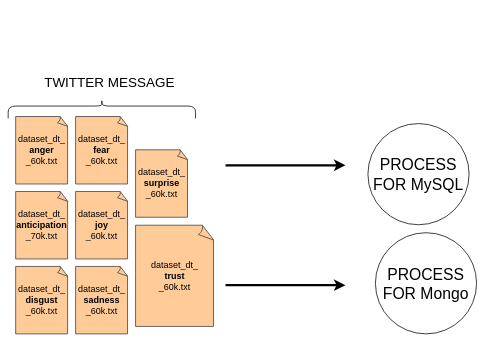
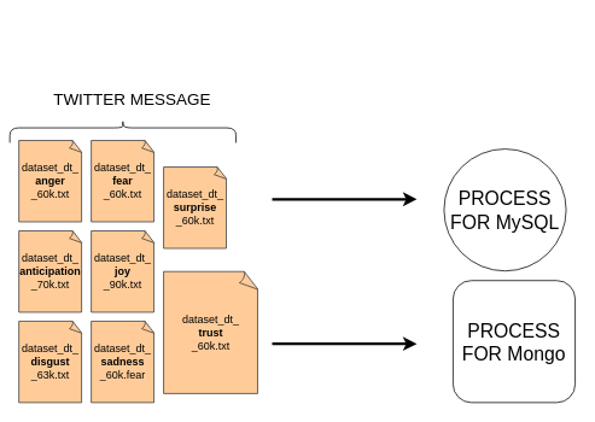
- <mxCell id="4" value="dataset_dt_&lt;br&gt;&lt;b&gt;surprise&lt;/b&gt;&lt;br&gt;_60k.txt" style="whiteSpace=wrap;html=1;shape=mxgraph.basic.document;fillColor=#ffcc99;strokeColor=#36393d;" vertex="1" parent="1"><mxGeometry x="180" y="199.37" width="70" height="90" as="geometry" /></mxCell>
+ <mxCell id="4" value="dataset_dt_&lt;br&gt;&lt;b&gt;surprise&lt;/b&gt;&lt;br&gt;_60k.txt" style="whiteSpace=wrap;html=1;shape=mxgraph.basic.document;fillColor=#ffcc99;strokeColor=#36393d;" vertex="1" parent="1"><mxGeometry x="180" y="184.37" width="70" height="90" as="geometry" /></mxCell>
- <mxCell id="7" value="dataset_dt_&lt;br&gt;&lt;b&gt;joy&lt;/b&gt;&lt;br&gt;_60k.txt" style="whiteSpace=wrap;html=1;shape=mxgraph.basic.document;fillColor=#ffcc99;strokeColor=#36393d;" vertex="1" parent="1"><mxGeometry x="100" y="255" width="70" height="90" as="geometry" /></mxCell>
+ <mxCell id="7" value="dataset_dt_&lt;br&gt;&lt;b&gt;joy&lt;/b&gt;&lt;br&gt;_90k.txt" style="whiteSpace=wrap;html=1;shape=mxgraph.basic.document;fillColor=#ffcc99;strokeColor=#36393d;" vertex="1" parent="1"><mxGeometry x="100" y="255" width="70" height="90" as="geometry" /></mxCell>
- <mxCell id="14" value="&lt;font style=&quot;font-size: 21px&quot;&gt;PROCESS FOR Mongo&lt;/font&gt;" style="ellipse;whiteSpace=wrap;html=1;aspect=fixed;" vertex="1" parent="1"><mxGeometry x="500" y="310" width="135" height="135" as="geometry" /></mxCell>
+ <mxCell id="14" value="&lt;font style=&quot;font-size: 21px&quot;&gt;PROCESS FOR Mongo&lt;/font&gt;" style="whiteSpace=wrap;html=1;aspect=fixed;rounded=1;" vertex="1" parent="1"><mxGeometry x="500" y="310" width="135" height="135" as="geometry" /></mxCell>
- <mxCell id="8" value="dataset_dt_&lt;br&gt;&lt;b&gt;disgust&lt;/b&gt;&lt;br&gt;_60k.txt" style="whiteSpace=wrap;html=1;shape=mxgraph.basic.document;fillColor=#ffcc99;strokeColor=#36393d;" vertex="1" parent="1"><mxGeometry x="20" y="355" width="70" height="90" as="geometry" /></mxCell>
+ <mxCell id="8" value="dataset_dt_&lt;br&gt;&lt;b&gt;disgust&lt;/b&gt;&lt;br&gt;_63k.txt" style="whiteSpace=wrap;html=1;shape=mxgraph.basic.document;fillColor=#ffcc99;strokeColor=#36393d;" vertex="1" parent="1"><mxGeometry x="20" y="355" width="70" height="90" as="geometry" /></mxCell>
- <mxCell id="9" value="dataset_dt_&lt;br&gt;&lt;b&gt;sadness&lt;/b&gt;&lt;br&gt;_60k.txt" style="whiteSpace=wrap;html=1;shape=mxgraph.basic.document;fillColor=#ffcc99;strokeColor=#36393d;" vertex="1" parent="1"><mxGeometry x="100" y="355" width="70" height="90" as="geometry" /></mxCell>
+ <mxCell id="9" value="dataset_dt_&lt;br&gt;&lt;b&gt;sadness&lt;/b&gt;&lt;br&gt;_60k.fear" style="whiteSpace=wrap;html=1;shape=mxgraph.basic.document;fillColor=#ffcc99;strokeColor=#36393d;" vertex="1" parent="1"><mxGeometry x="100" y="355" width="70" height="90" as="geometry" /></mxCell>
